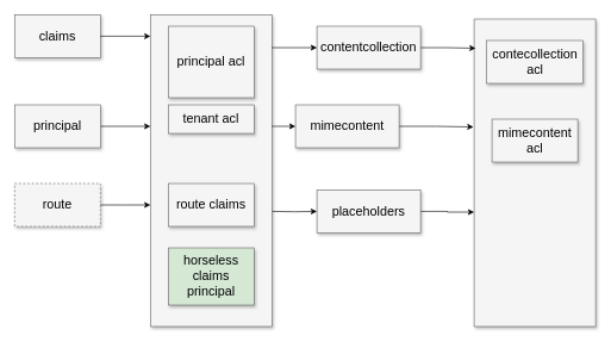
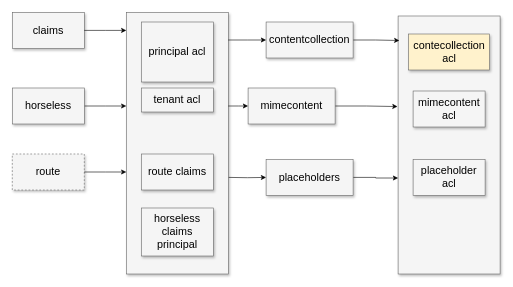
- <mxCell id="5" value="contecollection&lt;br&gt;acl" style="whiteSpace=wrap;html=1;shadow=1;fontSize=18;fillColor=#f5f5f5;strokeColor=#666666;" parent="1" vertex="1"><mxGeometry x="680.5" y="56" width="135" height="60" as="geometry" /></mxCell>
+ <mxCell id="5" value="contecollection&lt;br&gt;acl" style="whiteSpace=wrap;html=1;shadow=1;fontSize=18;fillColor=#fff2cc;strokeColor=#666666;" parent="1" vertex="1"><mxGeometry x="680.5" y="56" width="135" height="60" as="geometry" /></mxCell>
- <mxCell id="9" value="principal" style="whiteSpace=wrap;html=1;shadow=1;fontSize=18;fillColor=#f5f5f5;strokeColor=#666666;" parent="1" vertex="1"><mxGeometry x="20" y="146" width="120" height="60" as="geometry" /></mxCell>
+ <mxCell id="9" value="horseless" style="whiteSpace=wrap;html=1;shadow=1;fontSize=18;fillColor=#f5f5f5;strokeColor=#666666;" parent="1" vertex="1"><mxGeometry x="20" y="146" width="120" height="60" as="geometry" /></mxCell>
- <mxCell id="6" value="mimecontent&lt;br&gt;acl" style="whiteSpace=wrap;html=1;shadow=1;fontSize=18;fillColor=#f5f5f5;strokeColor=#666666;" parent="1" vertex="1"><mxGeometry x="688" y="166" width="120" height="60" as="geometry" /></mxCell>
+ <mxCell id="6" value="mimecontent&lt;br&gt;acl" style="whiteSpace=wrap;html=1;shadow=1;fontSize=18;fillColor=#f5f5f5;strokeColor=#666666;" parent="1" vertex="1"><mxGeometry x="688" y="151" width="120" height="60" as="geometry" /></mxCell>
+ <mxCell id="7" value="placeholder&lt;br&gt;acl" style="whiteSpace=wrap;html=1;shadow=1;fontSize=18;fillColor=#f5f5f5;strokeColor=#666666;" parent="1" vertex="1"><mxGeometry x="688" y="265" width="120" height="60" as="geometry" /></mxCell>
- <mxCell id="19" value="horseless&lt;br&gt;claims&lt;br&gt;principal" style="whiteSpace=wrap;html=1;shadow=1;fontSize=18;fillColor=#d5e8d4;strokeColor=#666666;" vertex="1" parent="1"><mxGeometry x="235" y="346" width="120" height="80" as="geometry" /></mxCell>
+ <mxCell id="19" value="horseless&lt;br&gt;claims&lt;br&gt;principal" style="whiteSpace=wrap;html=1;shadow=1;fontSize=18;fillColor=#f5f5f5;strokeColor=#666666;" vertex="1" parent="1"><mxGeometry x="235" y="346" width="120" height="80" as="geometry" /></mxCell>
